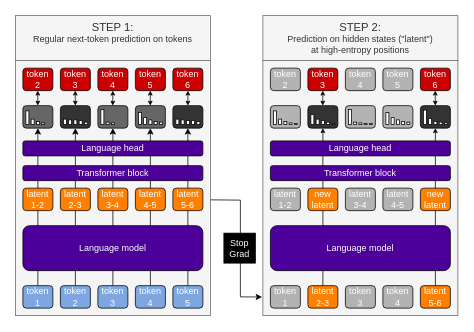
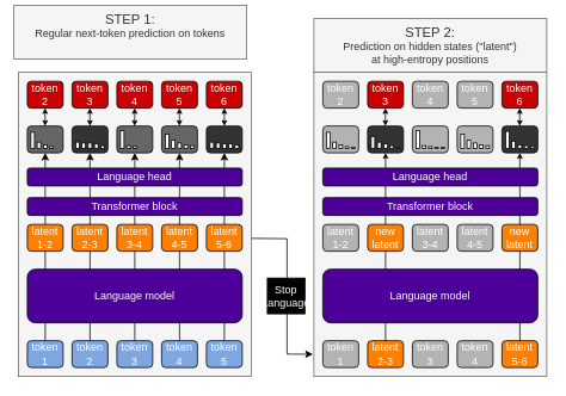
- <mxCell id="103" value="&lt;font style=&quot;font-size: 15px;&quot;&gt;STEP 1:&lt;/font&gt;&lt;div&gt;Regular next-token prediction on tokens&lt;/div&gt;" style="rounded=0;whiteSpace=wrap;html=1;fillColor=#f5f5f5;fontColor=#333333;strokeColor=#666666;verticalAlign=top;" parent="1" vertex="1"><mxGeometry x="20" y="20" width="260" height="60" as="geometry" /></mxCell>
+ <mxCell id="103" value="&lt;font style=&quot;font-size: 15px;&quot;&gt;STEP 1:&lt;/font&gt;&lt;div&gt;Regular next-token prediction on tokens&lt;/div&gt;" style="rounded=0;whiteSpace=wrap;html=1;fillColor=#f5f5f5;fontColor=#333333;strokeColor=#666666;verticalAlign=top;" parent="1" vertex="1"><mxGeometry x="15" y="5" width="260" height="60" as="geometry" /></mxCell>
- <mxCell id="115" value="Stop&lt;div&gt;Grad&lt;/div&gt;" style="rounded=0;whiteSpace=wrap;html=1;fillColor=#000000;fontColor=#FFFFFF;" parent="1" vertex="1"><mxGeometry x="298" y="310" width="42" height="40" as="geometry" /></mxCell>
+ <mxCell id="115" value="Stop&lt;div&gt;Language&lt;/div&gt;" style="rounded=0;whiteSpace=wrap;html=1;fillColor=#000000;fontColor=#FFFFFF;" parent="1" vertex="1"><mxGeometry x="298" y="310" width="42" height="40" as="geometry" /></mxCell>
